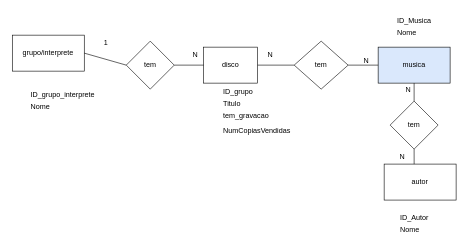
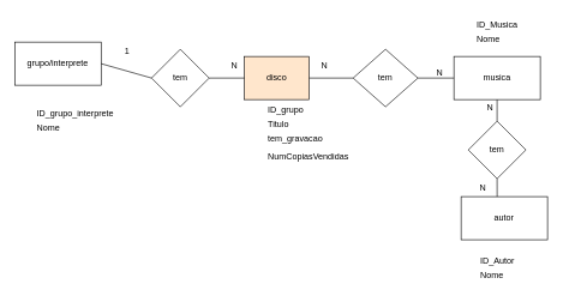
- <mxCell id="4" value="disco" style="rounded=0;whiteSpace=wrap;html=1;" vertex="1" parent="1"><mxGeometry x="339" y="78" width="90" height="60" as="geometry" /></mxCell>
+ <mxCell id="4" value="disco" style="rounded=0;whiteSpace=wrap;html=1;fillColor=#ffe6cc;" vertex="1" parent="1"><mxGeometry x="339" y="78" width="90" height="60" as="geometry" /></mxCell>
- <mxCell id="3" value="musica" style="rounded=0;whiteSpace=wrap;html=1;fillColor=#dae8fc;" vertex="1" parent="1"><mxGeometry x="630" y="78" width="120" height="60" as="geometry" /></mxCell>
+ <mxCell id="3" value="musica" style="rounded=0;whiteSpace=wrap;html=1;" vertex="1" parent="1"><mxGeometry x="630" y="78" width="120" height="60" as="geometry" /></mxCell>
